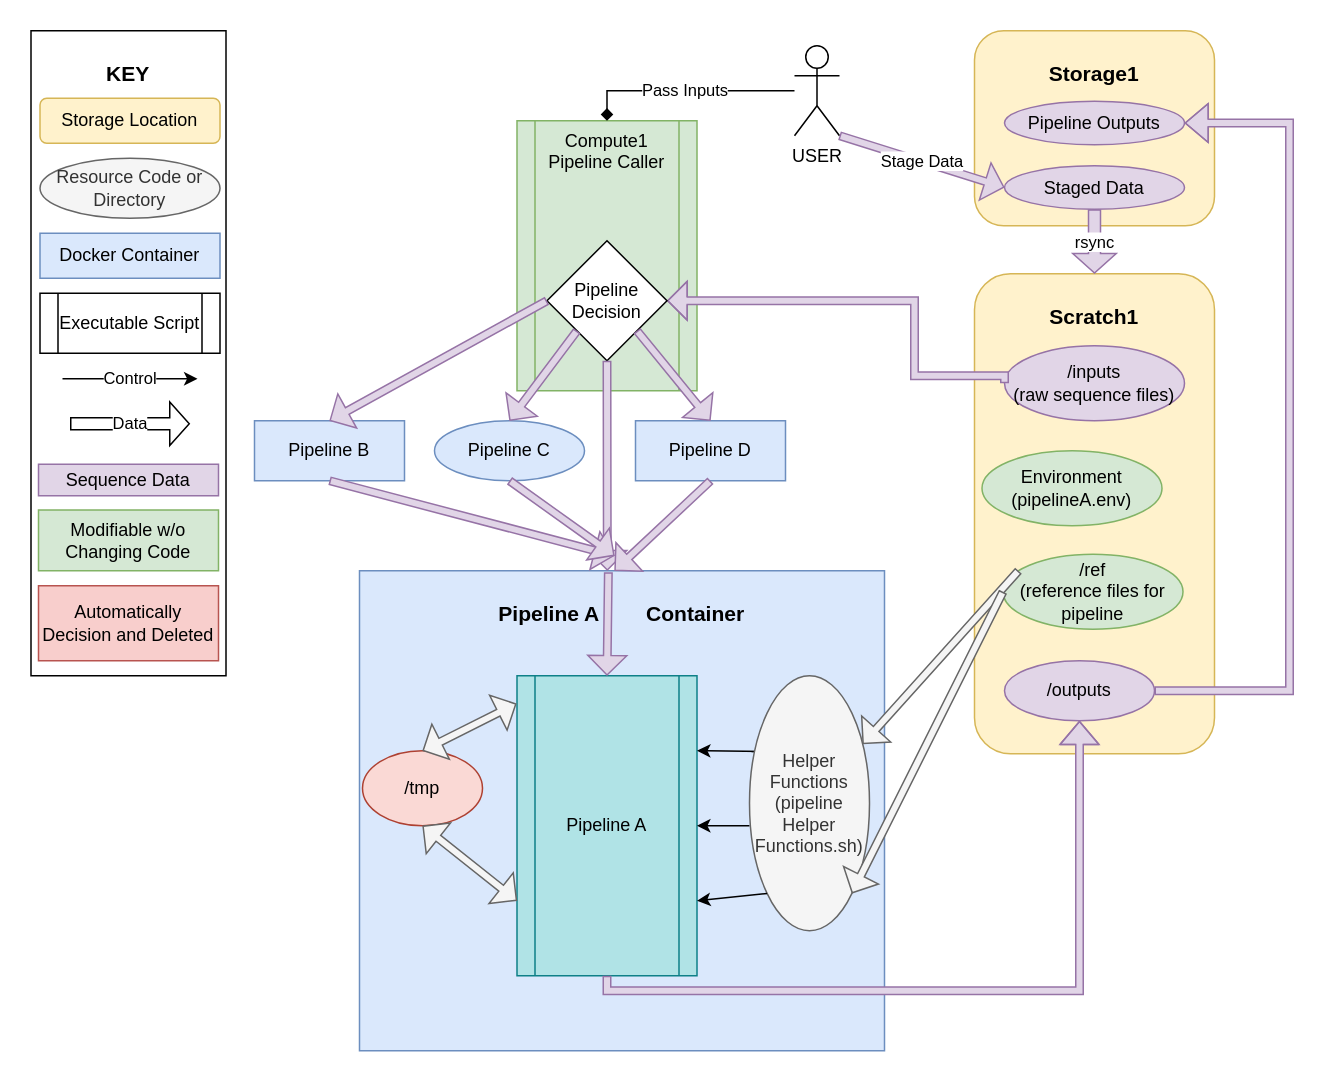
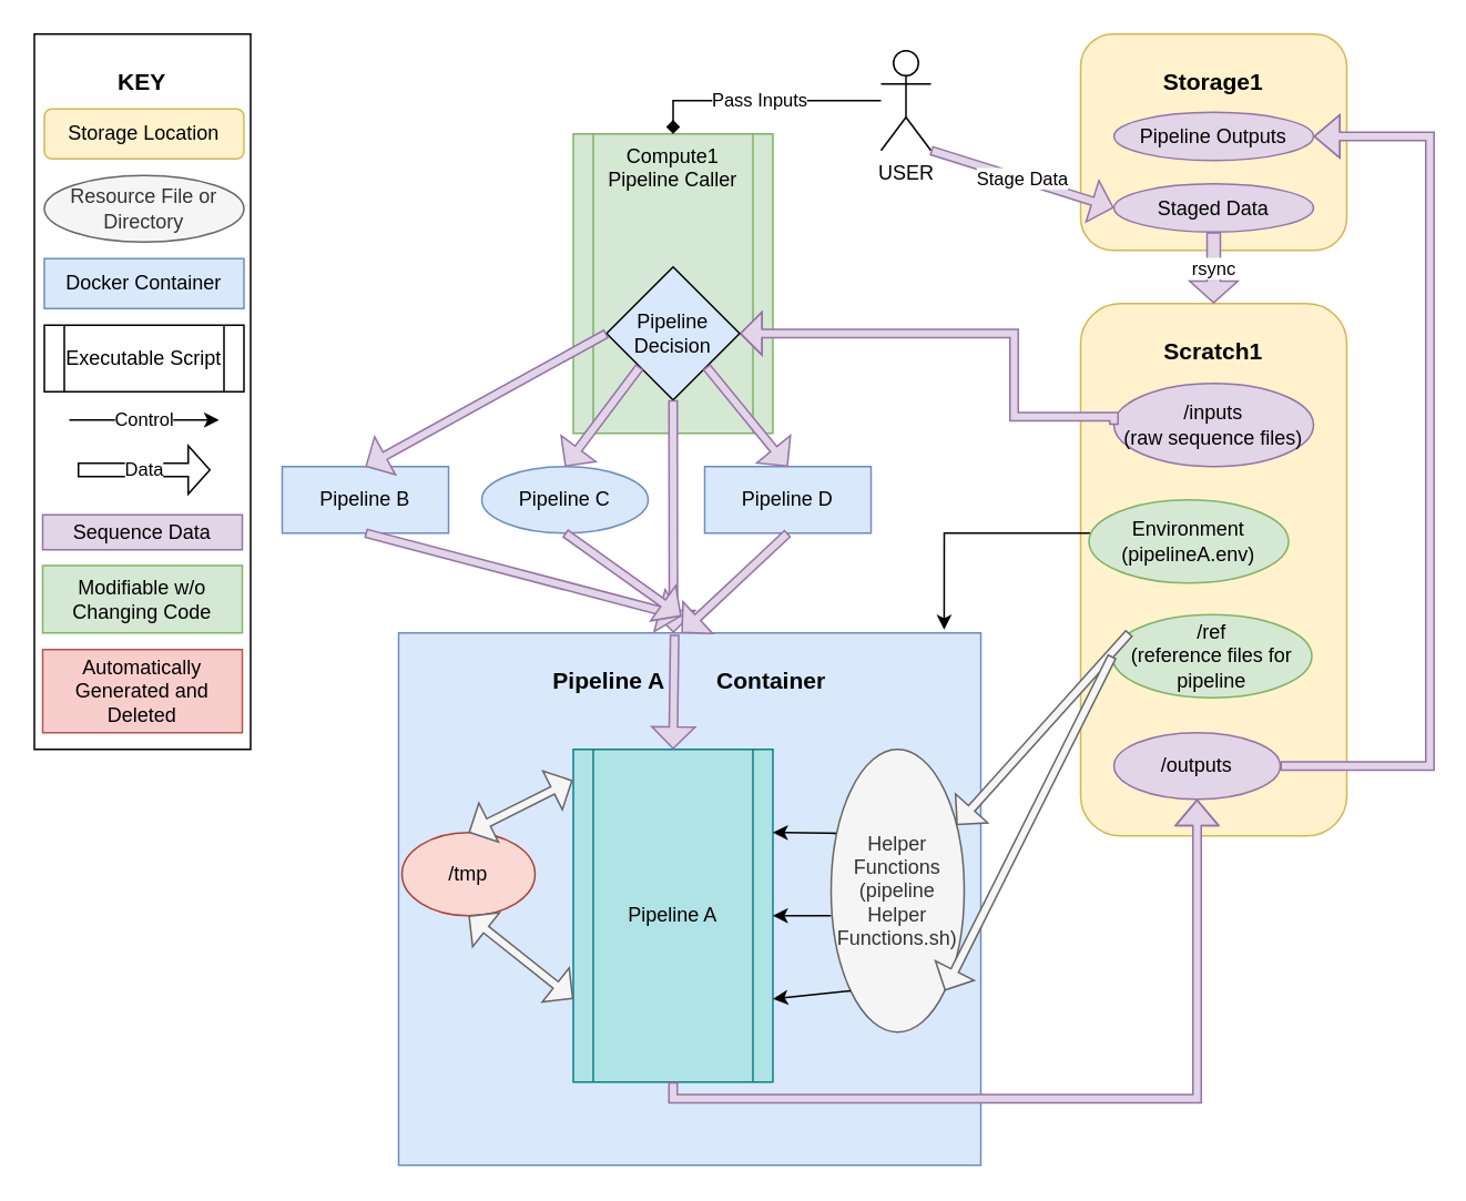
- <mxCell id="38" value="Resource Code or Directory" style="ellipse;whiteSpace=wrap;html=1;fillColor=#f5f5f5;fontColor=#333333;strokeColor=#666666;" parent="35" vertex="1"><mxGeometry x="6" y="85" width="120" height="40" as="geometry" /></mxCell>
+ <mxCell id="38" value="Resource File or Directory" style="ellipse;whiteSpace=wrap;html=1;fillColor=#f5f5f5;fontColor=#333333;strokeColor=#666666;" parent="35" vertex="1"><mxGeometry x="6" y="85" width="120" height="40" as="geometry" /></mxCell>
- <mxCell id="33" value="Pipeline Decision" style="rhombus;whiteSpace=wrap;html=1;" vertex="1" parent="1"><mxGeometry x="364" y="160" width="80" height="80" as="geometry" /></mxCell>
+ <mxCell id="33" value="Pipeline Decision" style="rhombus;whiteSpace=wrap;html=1;fillColor=#dae8fc;" vertex="1" parent="1"><mxGeometry x="364" y="160" width="80" height="80" as="geometry" /></mxCell>
+ <mxCell id="5" style="edgeStyle=orthogonalEdgeStyle;rounded=0;orthogonalLoop=1;jettySize=auto;html=1;entryX=0.937;entryY=-0.006;entryDx=0;entryDy=0;entryPerimeter=0;" parent="1" source="6" target="19" edge="1"><mxGeometry relative="1" as="geometry"><Array as="points"><mxPoint x="567" y="320" /></Array></mxGeometry></mxCell>
- <mxCell id="45" value="Automatically Decision and Deleted" style="rounded=0;whiteSpace=wrap;html=1;fillColor=#f8cecc;strokeColor=#b85450;" parent="35" vertex="1"><mxGeometry x="5" y="370" width="120" height="50" as="geometry" /></mxCell>
+ <mxCell id="45" value="Automatically Generated and Deleted" style="rounded=0;whiteSpace=wrap;html=1;fillColor=#f8cecc;strokeColor=#b85450;" parent="35" vertex="1"><mxGeometry x="5" y="370" width="120" height="50" as="geometry" /></mxCell>
